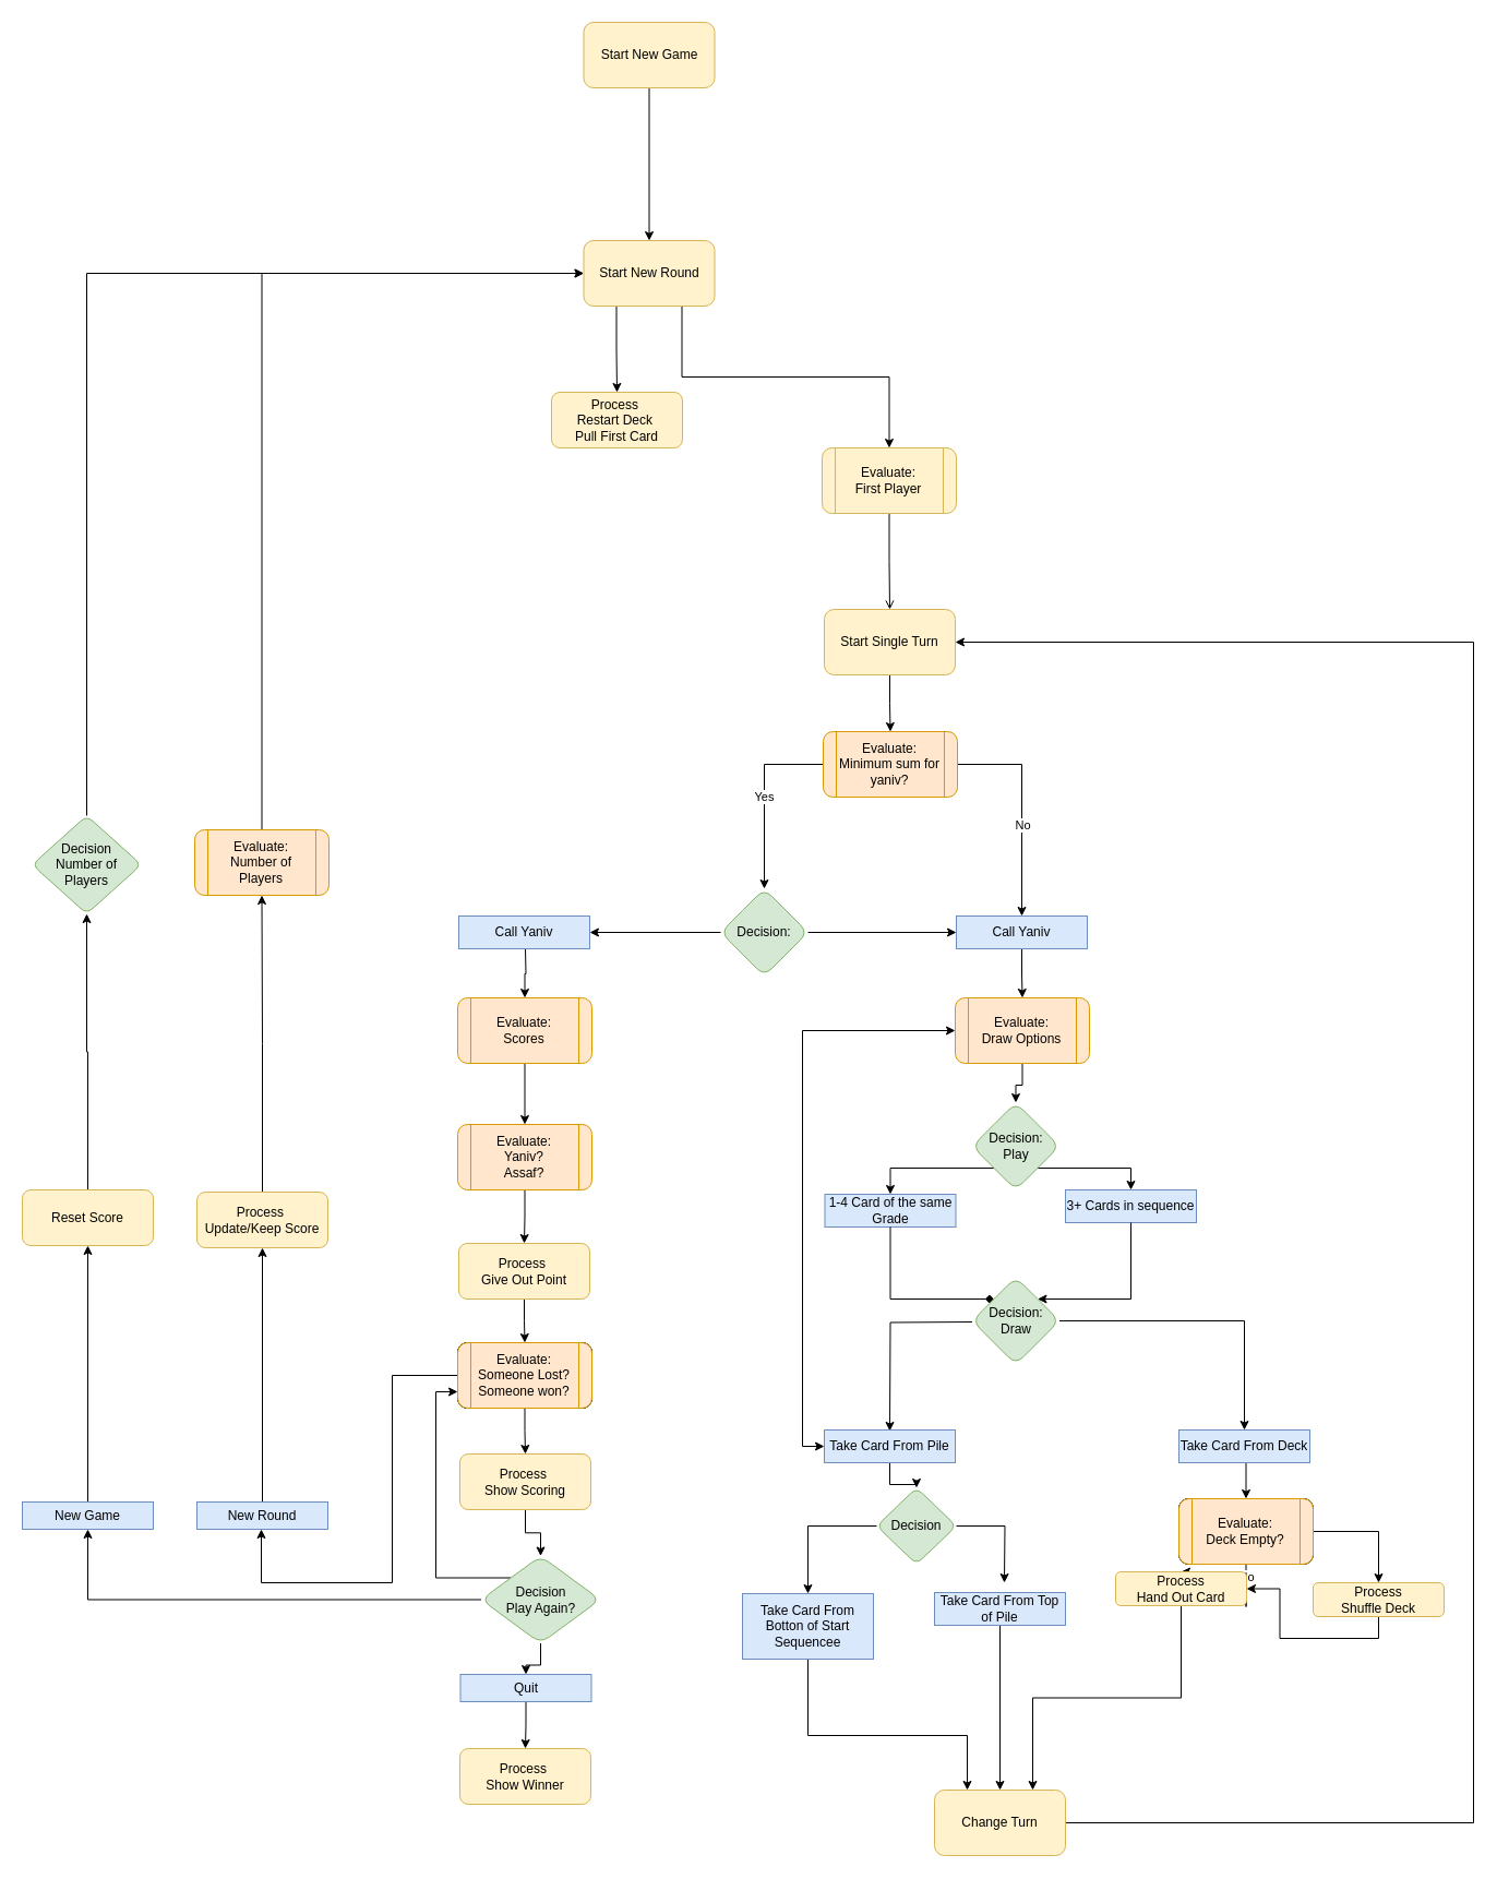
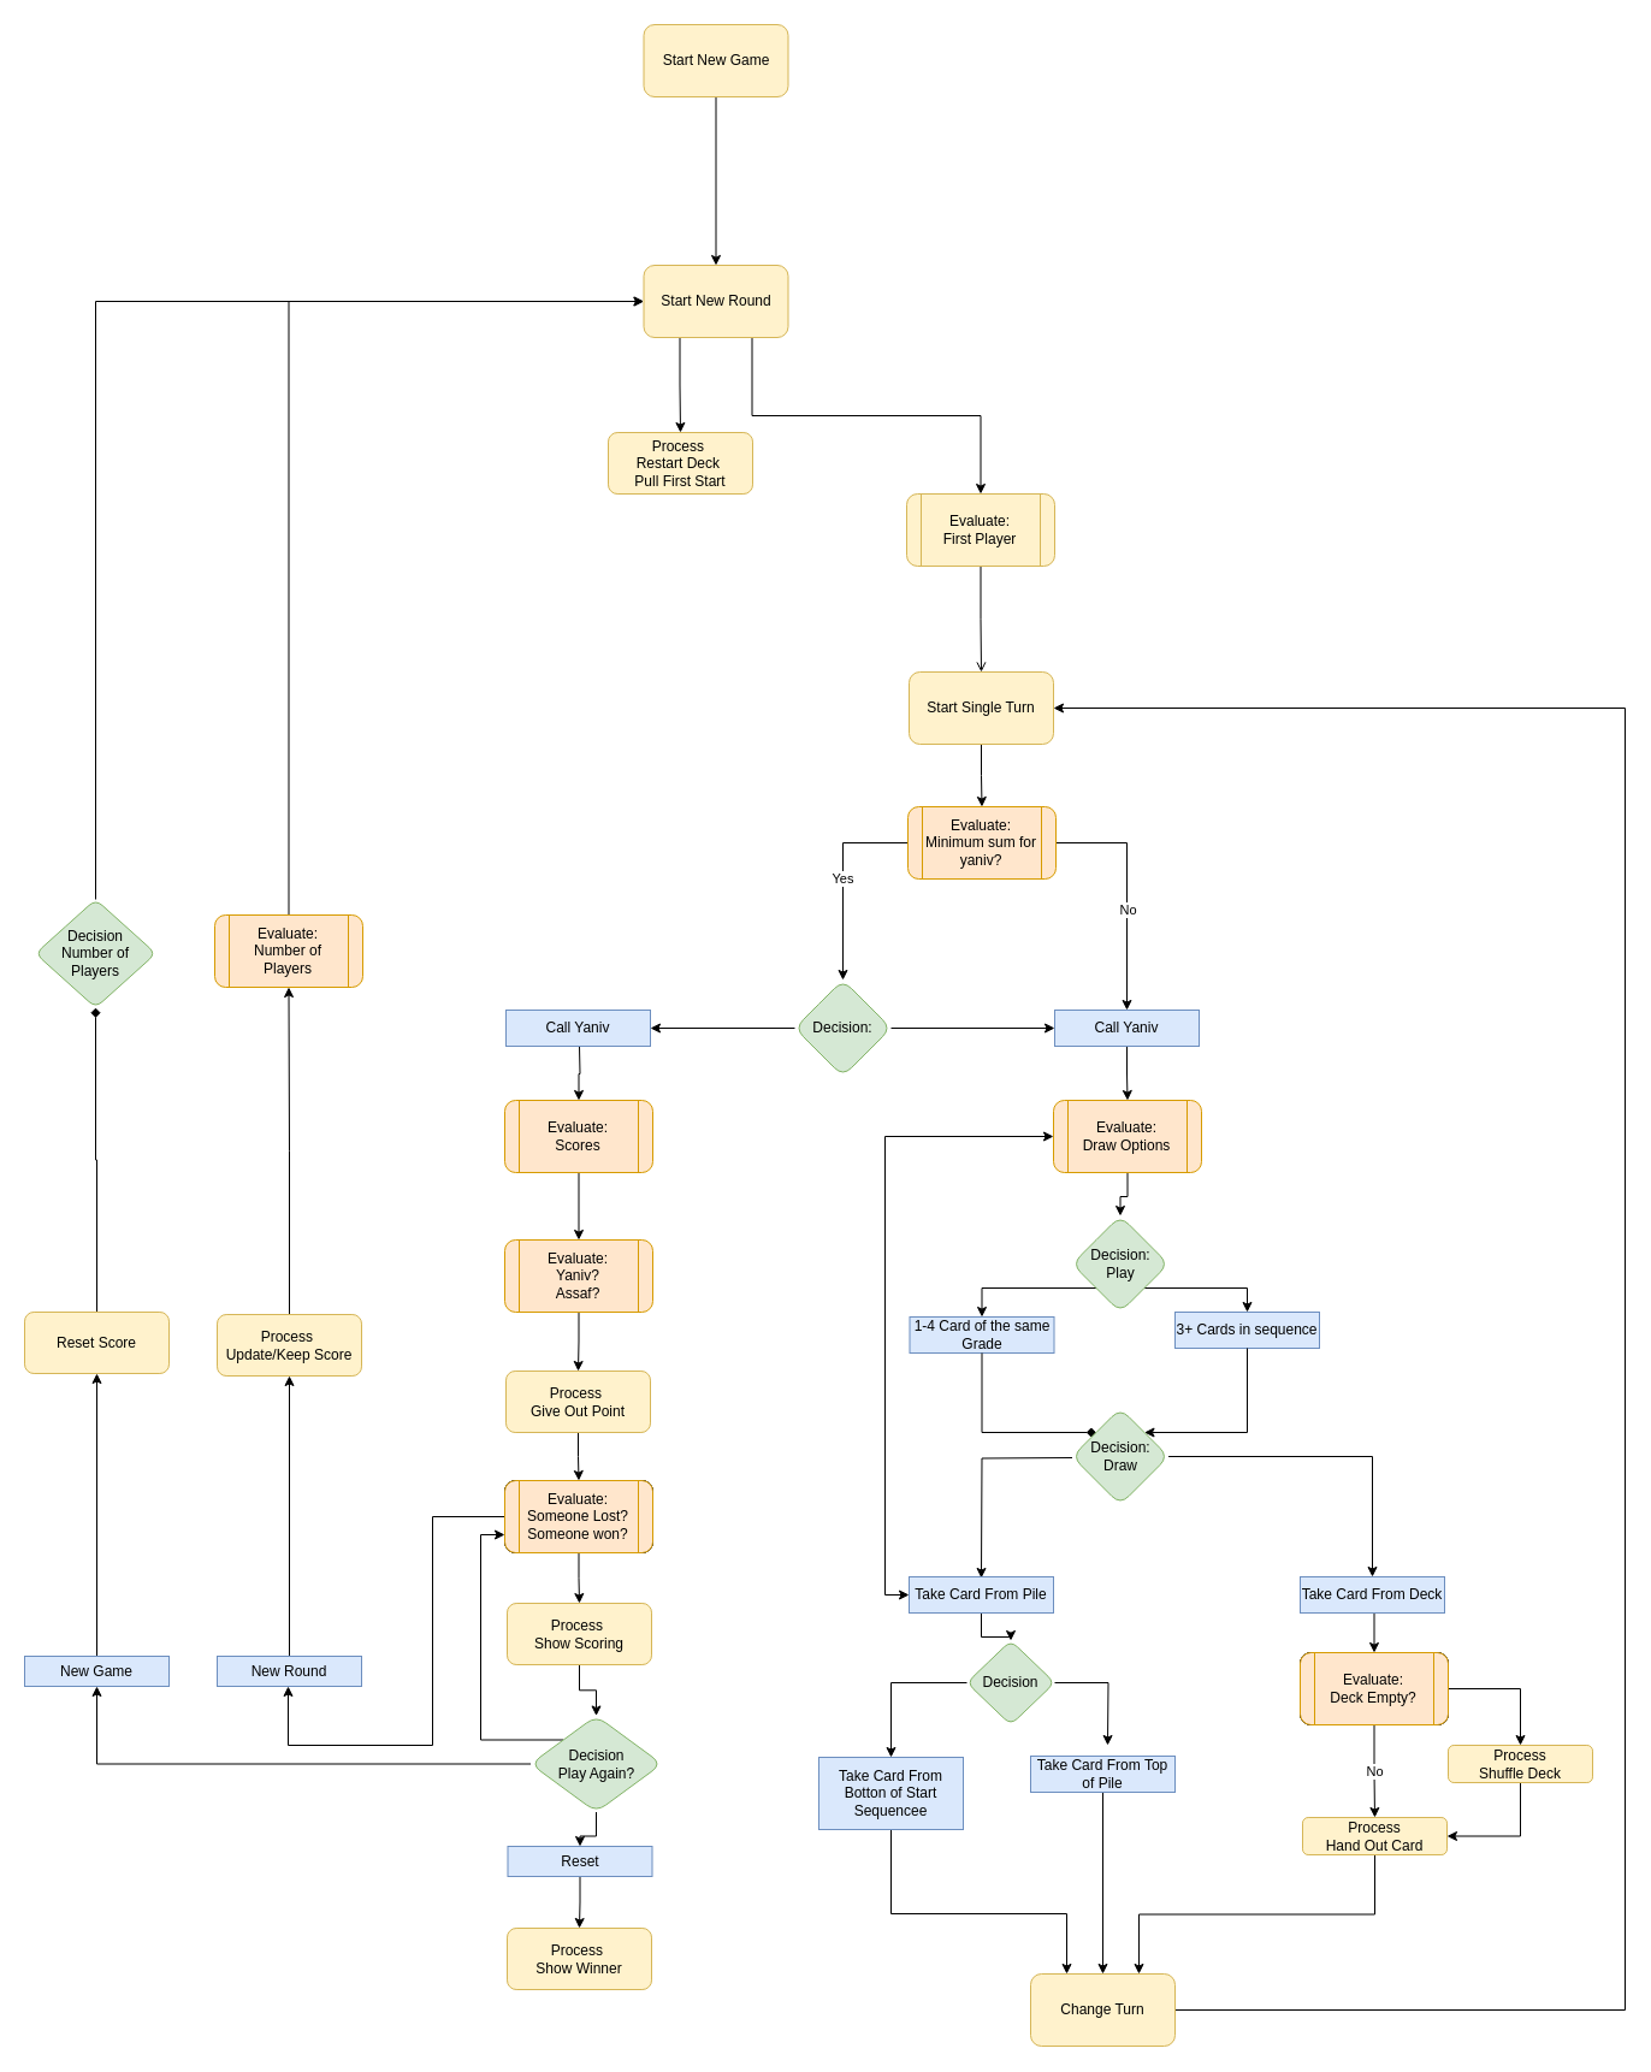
- <mxCell id="84" value="Process&amp;nbsp;&lt;br&gt;Restart Deck&amp;nbsp;&lt;br&gt;Pull First Card" style="rounded=1;whiteSpace=wrap;html=1;fillColor=#fff2cc;strokeColor=#d6b656;" parent="1" vertex="1"><mxGeometry x="505" y="359" width="120" height="51" as="geometry" /></mxCell>
+ <mxCell id="84" value="Process&amp;nbsp;&lt;br&gt;Restart Deck&amp;nbsp;&lt;br&gt;Pull First Start" style="rounded=1;whiteSpace=wrap;html=1;fillColor=#fff2cc;strokeColor=#d6b656;" parent="1" vertex="1"><mxGeometry x="505" y="359" width="120" height="51" as="geometry" /></mxCell>
- <mxCell id="71" style="edgeStyle=orthogonalEdgeStyle;rounded=0;orthogonalLoop=1;jettySize=auto;html=1;exitX=0.5;exitY=0;exitDx=0;exitDy=0;entryX=0.5;entryY=1;entryDx=0;entryDy=0;startArrow=none;startFill=0;" parent="1" source="72" target="76" edge="1"><mxGeometry relative="1" as="geometry" /></mxCell>
+ <mxCell id="71" style="edgeStyle=orthogonalEdgeStyle;rounded=0;orthogonalLoop=1;jettySize=auto;html=1;exitX=0.5;exitY=0;exitDx=0;exitDy=0;entryX=0.5;entryY=1;entryDx=0;entryDy=0;startArrow=none;startFill=0;endArrow=diamond;" parent="1" source="72" target="76" edge="1"><mxGeometry relative="1" as="geometry" /></mxCell>
- <mxCell id="44" value="Process &lt;br&gt;Hand Out Card" style="rounded=1;whiteSpace=wrap;html=1;fillColor=#fff2cc;strokeColor=#d6b656;" parent="1" vertex="1"><mxGeometry x="1022" y="1440" width="120" height="31" as="geometry" /></mxCell>
+ <mxCell id="44" value="Process &lt;br&gt;Hand Out Card" style="rounded=1;whiteSpace=wrap;html=1;fillColor=#fff2cc;strokeColor=#d6b656;" parent="1" vertex="1"><mxGeometry x="1082" y="1510" width="120" height="31" as="geometry" /></mxCell>
- <mxCell id="64" value="Quit" style="whiteSpace=wrap;html=1;rounded=1;arcSize=0;fillColor=#dae8fc;strokeColor=#6c8ebf;" parent="1" vertex="1"><mxGeometry x="421.5" y="1534" width="120" height="25" as="geometry" /></mxCell>
+ <mxCell id="64" value="Reset" style="whiteSpace=wrap;html=1;rounded=1;arcSize=0;fillColor=#dae8fc;strokeColor=#6c8ebf;" parent="1" vertex="1"><mxGeometry x="421.5" y="1534" width="120" height="25" as="geometry" /></mxCell>
